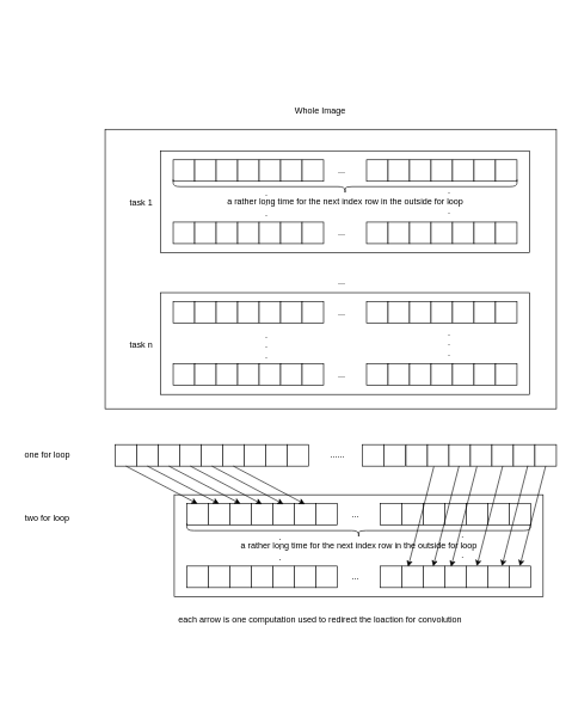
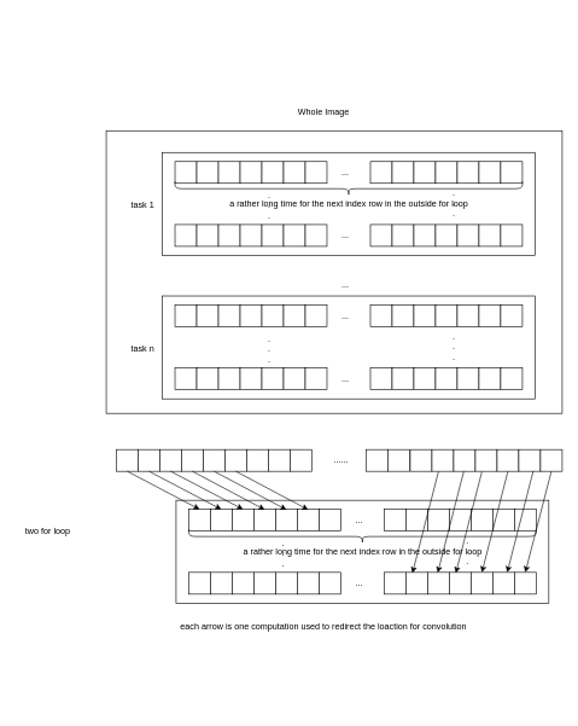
- <mxCell id="122" value="one for loop" style="text;html=1;align=center;verticalAlign=middle;resizable=0;points=[];autosize=1;strokeColor=none;fillColor=none;" vertex="1" parent="1"><mxGeometry x="20" y="620" width="90" height="30" as="geometry" /></mxCell>
- <mxCell id="123" value="two for loop" style="text;html=1;align=center;verticalAlign=middle;resizable=0;points=[];autosize=1;strokeColor=none;fillColor=none;" vertex="1" parent="1"><mxGeometry x="20" y="708" width="90" height="30" as="geometry" /></mxCell>
+ <mxCell id="123" value="two for loop" style="text;html=1;align=center;verticalAlign=middle;resizable=0;points=[];autosize=1;strokeColor=none;fillColor=none;" vertex="1" parent="1"><mxGeometry x="20" y="718" width="90" height="30" as="geometry" /></mxCell>
